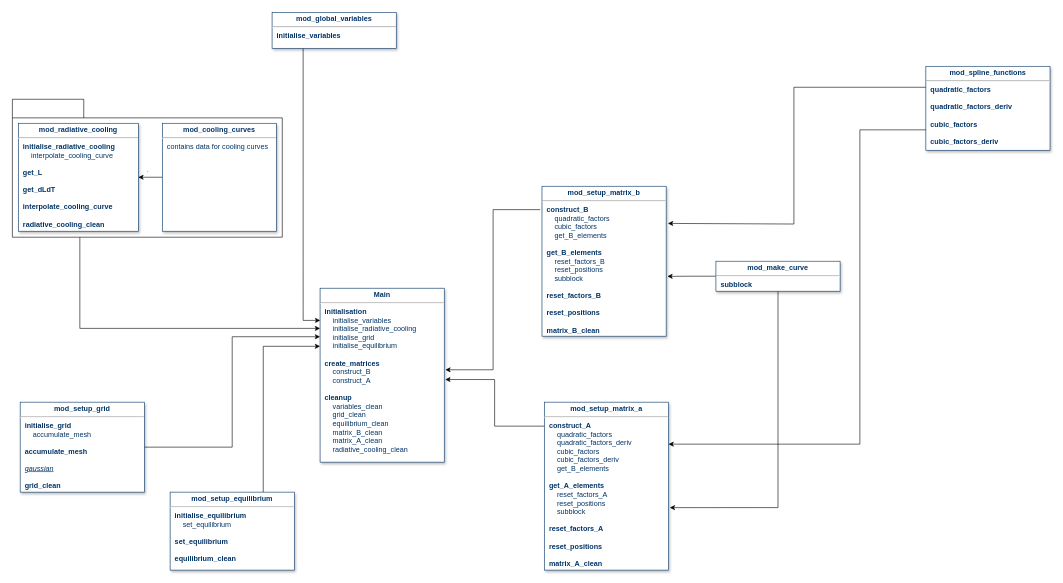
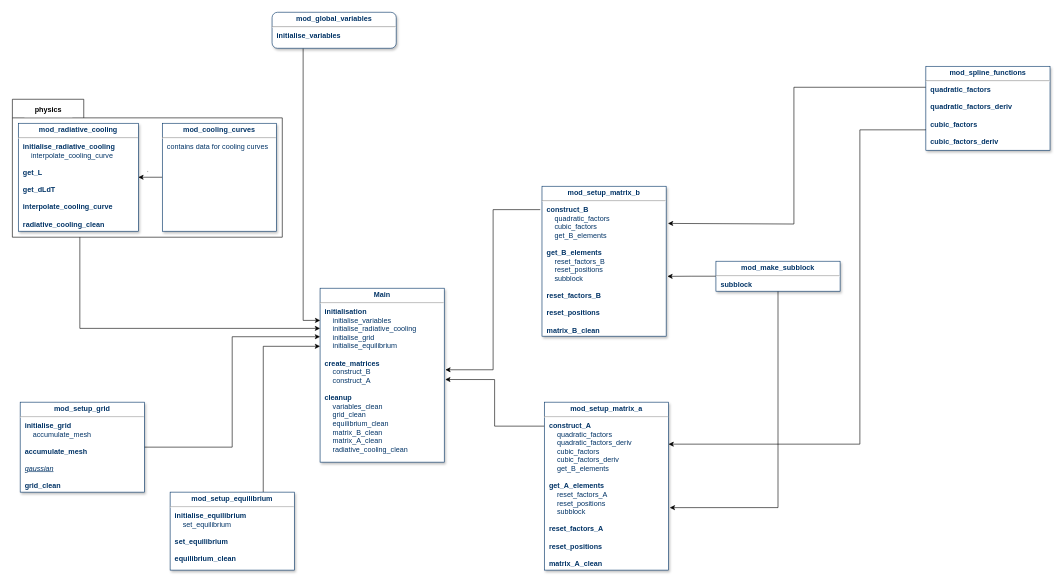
- <mxCell id="7" value="&lt;p style=&quot;margin: 4px 0px 0px ; text-align: center&quot;&gt;&lt;b&gt;mod_global_variables&lt;/b&gt;&lt;/p&gt;&lt;hr&gt;&lt;p style=&quot;margin: 0px ; margin-left: 8px&quot;&gt;&lt;b&gt;initialise_variables&lt;/b&gt;&lt;/p&gt;&lt;p style=&quot;margin: 0px ; margin-left: 8px&quot;&gt;&lt;br&gt;&lt;/p&gt;" style="verticalAlign=top;align=left;overflow=fill;fontSize=12;fontFamily=Helvetica;html=1;strokeColor=#003366;shadow=1;fillColor=#FFFFFF;fontColor=#003366" vertex="1" parent="1"><mxGeometry x="453" y="20" width="207" height="60" as="geometry" /></mxCell>
+ <mxCell id="7" value="&lt;p style=&quot;margin: 4px 0px 0px ; text-align: center&quot;&gt;&lt;b&gt;mod_global_variables&lt;/b&gt;&lt;/p&gt;&lt;hr&gt;&lt;p style=&quot;margin: 0px ; margin-left: 8px&quot;&gt;&lt;b&gt;initialise_variables&lt;/b&gt;&lt;/p&gt;&lt;p style=&quot;margin: 0px ; margin-left: 8px&quot;&gt;&lt;br&gt;&lt;/p&gt;" style="verticalAlign=top;align=left;overflow=fill;fontSize=12;fontFamily=Helvetica;html=1;strokeColor=#003366;shadow=1;fillColor=#FFFFFF;fontColor=#003366;rounded=1;" vertex="1" parent="1"><mxGeometry x="453" y="20" width="207" height="60" as="geometry" /></mxCell>
+ <mxCell id="11" value="physics" style="text;align=center;fontStyle=1;verticalAlign=middle;spacingLeft=3;spacingRight=3;strokeColor=none;rotatable=0;points=[[0,0.5],[1,0.5]];portConstraint=eastwest;fillColor=#FFFFFF;" vertex="1" parent="8"><mxGeometry x="20" y="4" width="80" height="26" as="geometry" /></mxCell>
- <mxCell id="22" value="&lt;p style=&quot;margin: 4px 0px 0px ; text-align: center&quot;&gt;&lt;b&gt;mod_make_curve&lt;/b&gt;&lt;/p&gt;&lt;hr&gt;&lt;p style=&quot;margin: 0px ; margin-left: 8px&quot;&gt;&lt;b&gt;subblock&lt;/b&gt;&lt;/p&gt;&lt;p style=&quot;margin: 0px ; margin-left: 8px&quot;&gt;&lt;br&gt;&lt;/p&gt;" style="verticalAlign=top;align=left;overflow=fill;fontSize=12;fontFamily=Helvetica;html=1;strokeColor=#003366;shadow=1;fillColor=#FFFFFF;fontColor=#003366" vertex="1" parent="1"><mxGeometry x="1193" y="435" width="207" height="50" as="geometry" /></mxCell>
+ <mxCell id="22" value="&lt;p style=&quot;margin: 4px 0px 0px ; text-align: center&quot;&gt;&lt;b&gt;mod_make_subblock&lt;/b&gt;&lt;/p&gt;&lt;hr&gt;&lt;p style=&quot;margin: 0px ; margin-left: 8px&quot;&gt;&lt;b&gt;subblock&lt;/b&gt;&lt;/p&gt;&lt;p style=&quot;margin: 0px ; margin-left: 8px&quot;&gt;&lt;br&gt;&lt;/p&gt;" style="verticalAlign=top;align=left;overflow=fill;fontSize=12;fontFamily=Helvetica;html=1;strokeColor=#003366;shadow=1;fillColor=#FFFFFF;fontColor=#003366" vertex="1" parent="1"><mxGeometry x="1193" y="435" width="207" height="50" as="geometry" /></mxCell>
